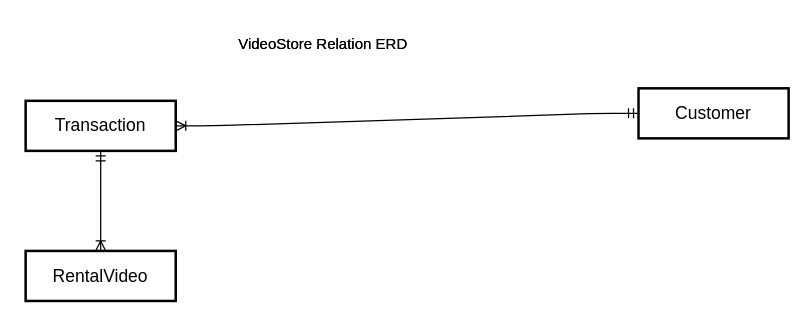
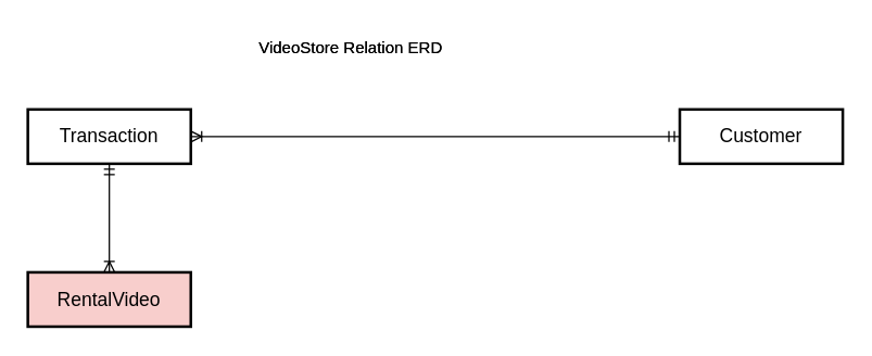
- <mxCell id="6" value="Customer" style="strokeWidth=2;whiteSpace=wrap;html=1;align=center;fontSize=14;" vertex="1" parent="1"><mxGeometry x="510" y="70" width="120" height="40" as="geometry" /></mxCell>
+ <mxCell id="6" value="Customer" style="strokeWidth=2;whiteSpace=wrap;html=1;align=center;fontSize=14;" vertex="1" parent="1"><mxGeometry x="500" y="80" width="120" height="40" as="geometry" /></mxCell>
- <mxCell id="7" value="RentalVideo" style="strokeWidth=2;whiteSpace=wrap;html=1;align=center;fontSize=14;" vertex="1" parent="1"><mxGeometry x="20" y="200" width="120" height="40" as="geometry" /></mxCell>
+ <mxCell id="7" value="RentalVideo" style="strokeWidth=2;whiteSpace=wrap;html=1;align=center;fontSize=14;fillColor=#f8cecc;" vertex="1" parent="1"><mxGeometry x="20" y="200" width="120" height="40" as="geometry" /></mxCell>
